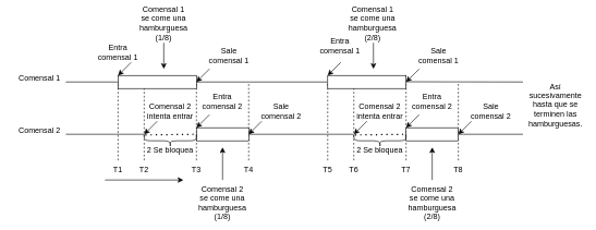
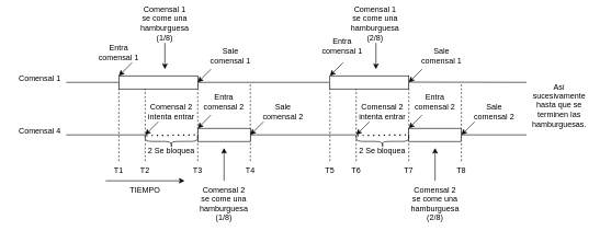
- <mxCell id="12" value="Comensal 2" style="text;html=1;align=center;verticalAlign=middle;whiteSpace=wrap;rounded=0;" vertex="1" parent="1"><mxGeometry y="185" width="80" height="30" as="geometry" x="20" /></mxCell>
+ <mxCell id="12" value="Comensal 4" style="text;html=1;align=center;verticalAlign=middle;whiteSpace=wrap;rounded=0;" vertex="1" parent="1"><mxGeometry y="185" width="80" height="30" as="geometry" x="20" /></mxCell>
+ <mxCell id="65" value="TIEMPO" style="text;html=1;align=center;verticalAlign=middle;whiteSpace=wrap;rounded=0;" vertex="1" parent="1"><mxGeometry x="180" y="275" width="80" height="30" as="geometry" /></mxCell>
